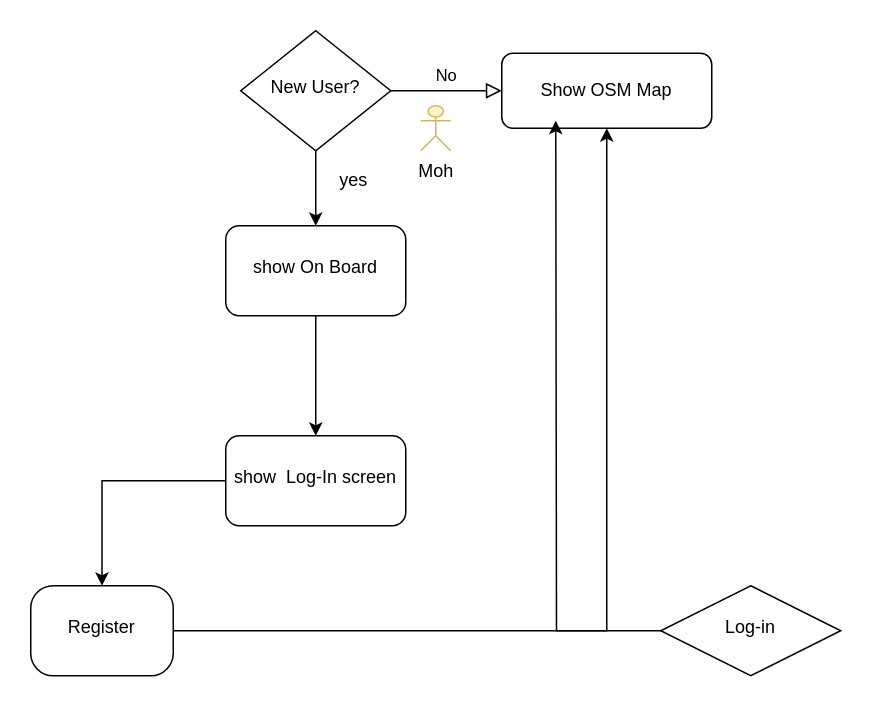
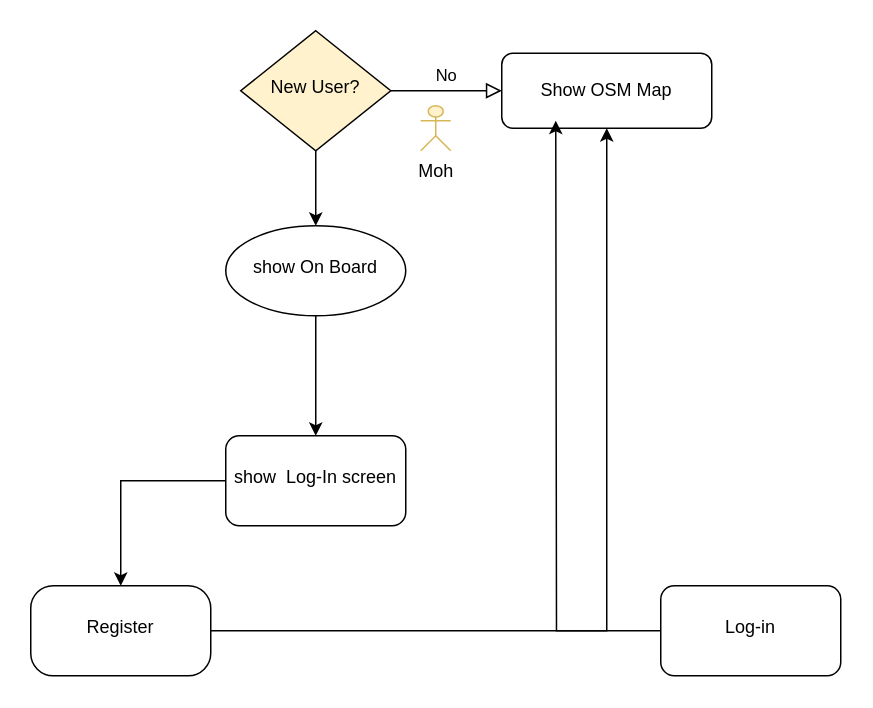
- <mxCell id="4" value="New User?" style="rhombus;whiteSpace=wrap;html=1;shadow=0;fontFamily=Helvetica;fontSize=12;align=center;strokeWidth=1;spacing=6;spacingTop=-4;" parent="1" vertex="1"><mxGeometry x="160" y="20" width="100" height="80" as="geometry" /></mxCell>
+ <mxCell id="4" value="New User?" style="rhombus;whiteSpace=wrap;html=1;shadow=0;fontFamily=Helvetica;fontSize=12;align=center;strokeWidth=1;spacing=6;spacingTop=-4;fillColor=#fff2cc;" parent="1" vertex="1"><mxGeometry x="160" y="20" width="100" height="80" as="geometry" /></mxCell>
- <mxCell id="14" value="yes" style="text;html=1;align=center;verticalAlign=middle;resizable=0;points=[];autosize=1;strokeColor=none;fillColor=none;" vertex="1" parent="1"><mxGeometry x="220" y="110" width="30" height="20" as="geometry" /></mxCell>
- <mxCell id="7" value="show On Board" style="rounded=1;whiteSpace=wrap;html=1;shadow=0;strokeWidth=1;spacing=6;spacingTop=-4;" vertex="1" parent="1"><mxGeometry x="150" y="150" width="120" height="60" as="geometry" /></mxCell>
+ <mxCell id="7" value="show On Board" style="ellipse;whiteSpace=wrap;html=1;shadow=0;strokeWidth=1;spacing=6;spacingTop=-4;" vertex="1" parent="1"><mxGeometry x="150" y="150" width="120" height="60" as="geometry" /></mxCell>
- <mxCell id="11" value="Register" style="rounded=1;whiteSpace=wrap;html=1;shadow=0;strokeWidth=1;spacing=6;spacingTop=-4;arcSize=25;" vertex="1" parent="1"><mxGeometry x="20" y="390" width="95" height="60" as="geometry" /></mxCell>
+ <mxCell id="11" value="Register" style="rounded=1;whiteSpace=wrap;html=1;shadow=0;strokeWidth=1;spacing=6;spacingTop=-4;arcSize=25;" vertex="1" parent="1"><mxGeometry x="20" y="390" width="120" height="60" as="geometry" /></mxCell>
- <mxCell id="13" value="Log-in" style="rhombus;whiteSpace=wrap;html=1;shadow=0;strokeWidth=1;spacing=6;spacingTop=-4;" vertex="1" parent="1"><mxGeometry x="440" y="390" width="120" height="60" as="geometry" /></mxCell>
+ <mxCell id="13" value="Log-in" style="rounded=1;whiteSpace=wrap;html=1;shadow=0;strokeWidth=1;spacing=6;spacingTop=-4;" vertex="1" parent="1"><mxGeometry x="440" y="390" width="120" height="60" as="geometry" /></mxCell>
